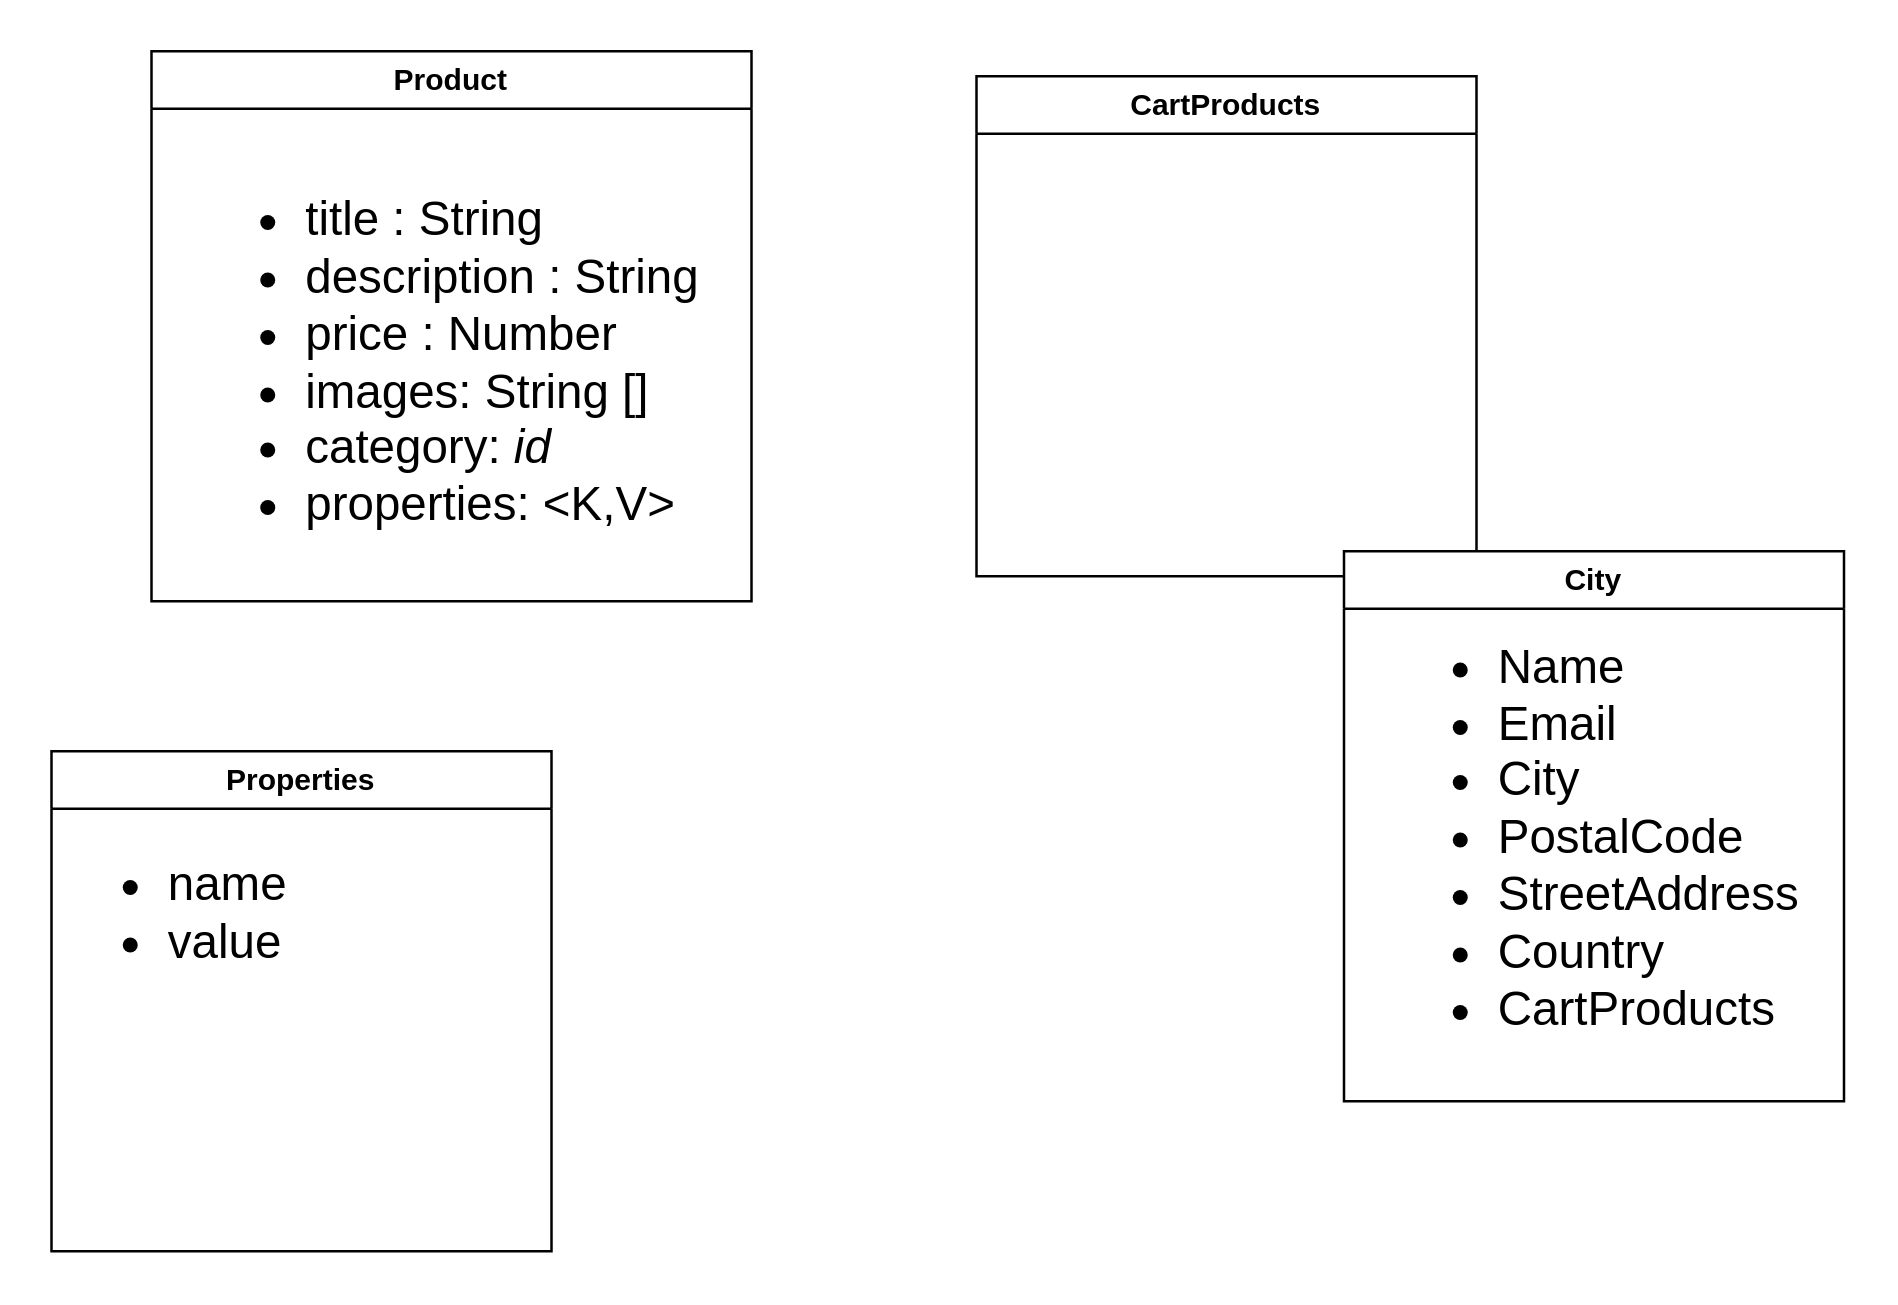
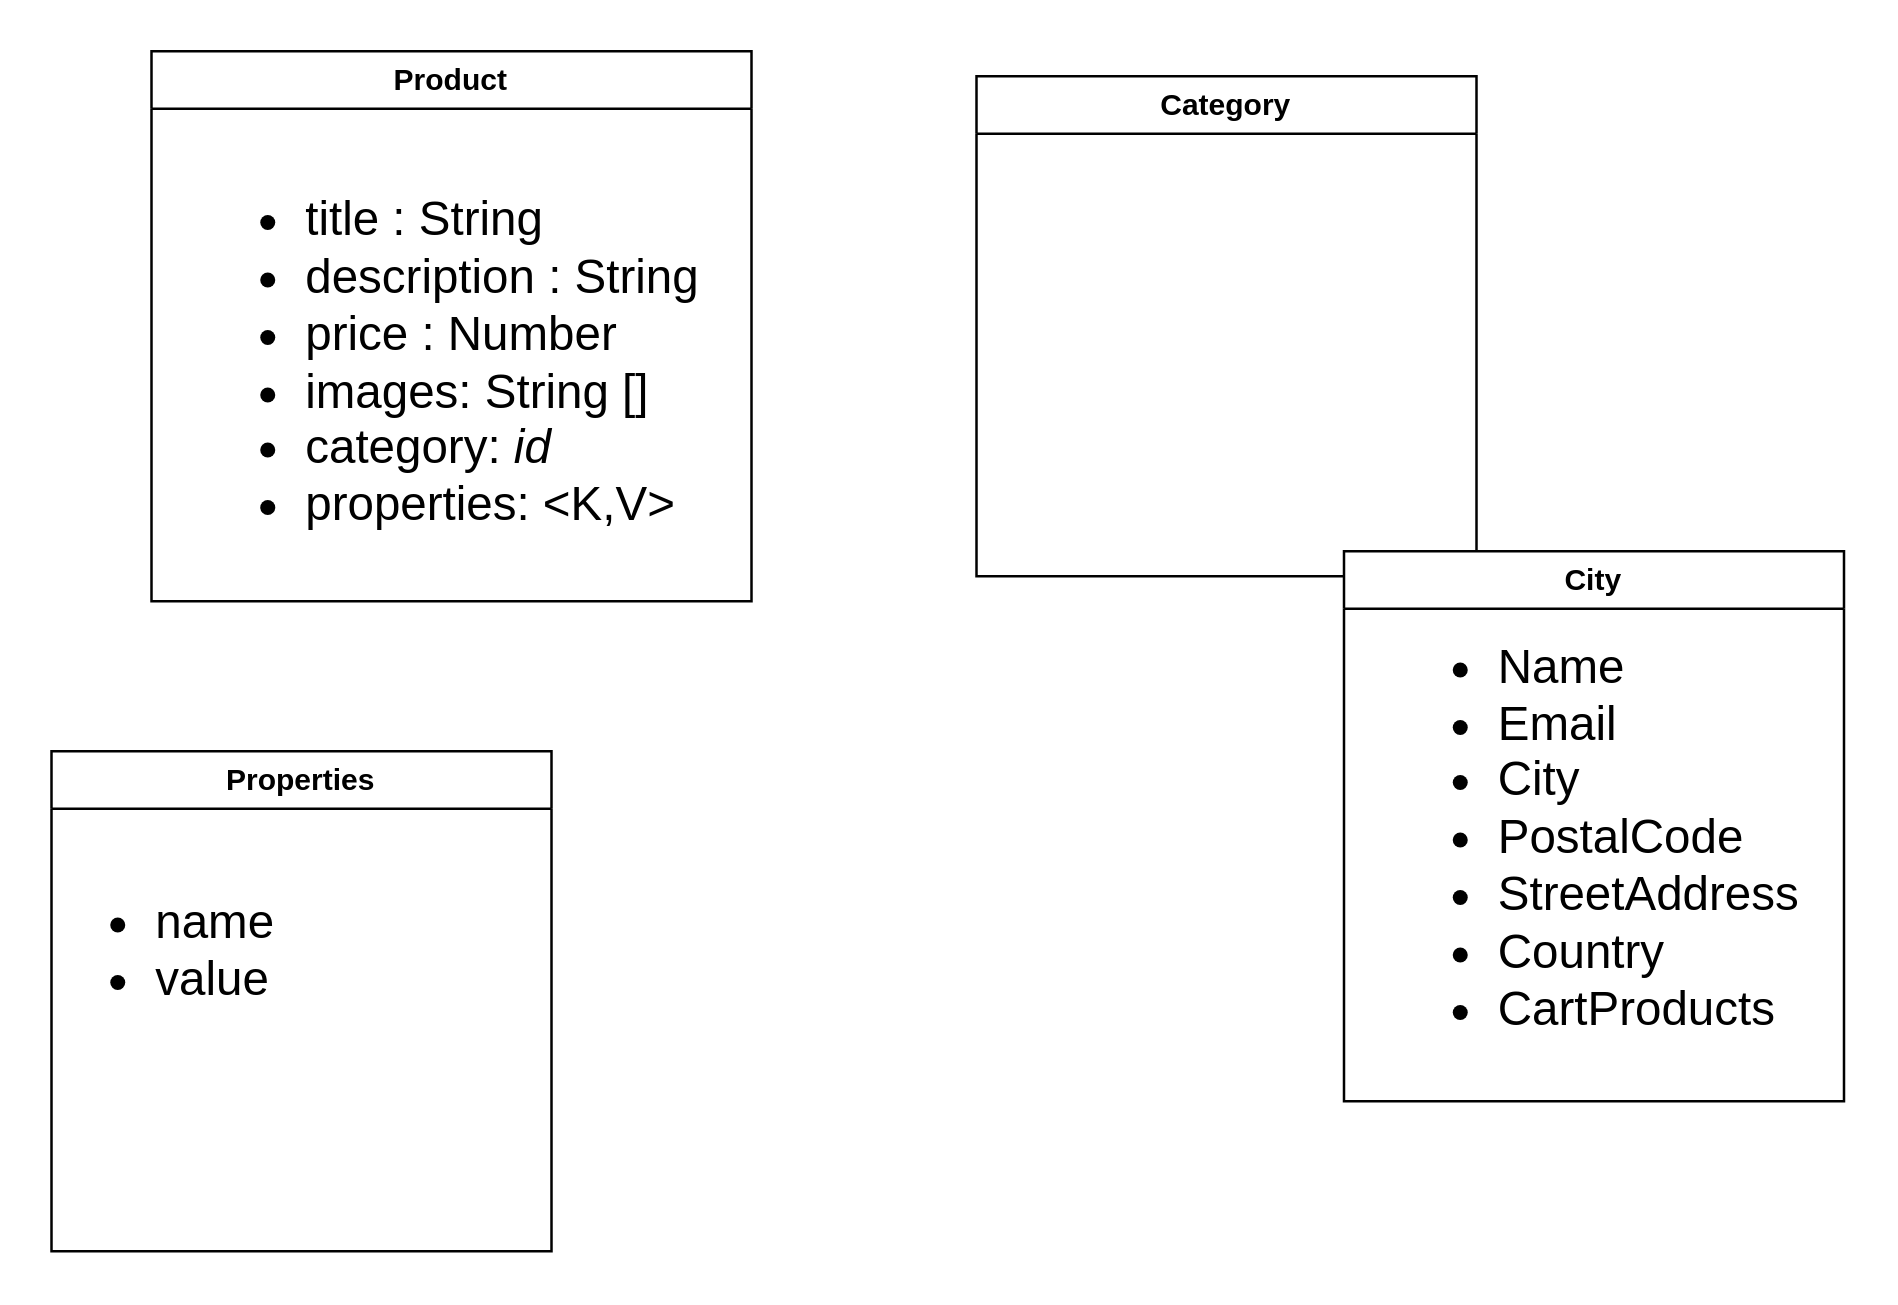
- <mxCell id="4" value="CartProducts" style="swimlane;whiteSpace=wrap;html=1;" parent="1" vertex="1"><mxGeometry x="390" y="30" width="200" height="200" as="geometry" /></mxCell>
+ <mxCell id="4" value="Category" style="swimlane;whiteSpace=wrap;html=1;" parent="1" vertex="1"><mxGeometry x="390" y="30" width="200" height="200" as="geometry" /></mxCell>
- <mxCell id="8" value="&lt;ul style=&quot;font-size: 19px;&quot;&gt;&lt;li&gt;name&lt;/li&gt;&lt;li&gt;value&lt;/li&gt;&lt;/ul&gt;" style="text;html=1;align=left;verticalAlign=middle;resizable=0;points=[];autosize=1;strokeColor=none;fillColor=none;" parent="7" vertex="1"><mxGeometry x="5" y="15" width="110" height="100" as="geometry" /></mxCell>
+ <mxCell id="8" value="&lt;ul style=&quot;font-size: 19px;&quot;&gt;&lt;li&gt;name&lt;/li&gt;&lt;li&gt;value&lt;/li&gt;&lt;/ul&gt;" style="text;html=1;align=left;verticalAlign=middle;resizable=0;points=[];autosize=1;strokeColor=none;fillColor=none;" parent="7" vertex="1"><mxGeometry y="30" width="110" height="100" as="geometry" /></mxCell>
